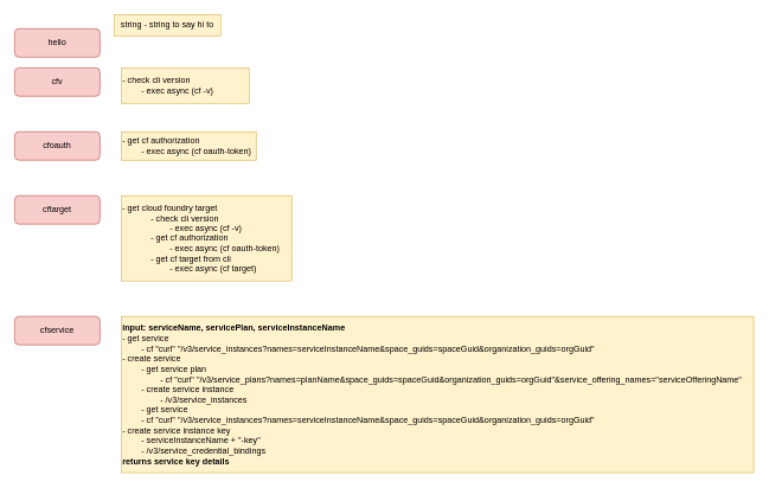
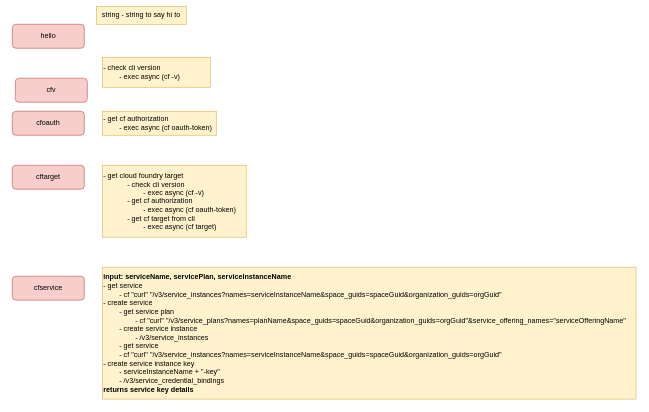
- <mxCell id="3" value="string - string to say hi to" style="text;html=1;align=center;verticalAlign=middle;whiteSpace=wrap;rounded=0;fillColor=#fff2cc;strokeColor=#d6b656;" vertex="1" parent="1"><mxGeometry x="160" y="20" width="150" height="30" as="geometry" /></mxCell>
+ <mxCell id="3" value="string - string to say hi to" style="text;html=1;align=center;verticalAlign=middle;whiteSpace=wrap;rounded=0;fillColor=#fff2cc;strokeColor=#d6b656;" vertex="1" parent="1"><mxGeometry x="160" y="10" width="150" height="30" as="geometry" /></mxCell>
- <mxCell id="7" value="cfv" style="rounded=1;whiteSpace=wrap;html=1;fillColor=#f8cecc;strokeColor=#b85450;" vertex="1" parent="1"><mxGeometry x="20" y="95" width="120" height="40" as="geometry" /></mxCell>
+ <mxCell id="7" value="cfv" style="rounded=1;whiteSpace=wrap;html=1;fillColor=#f8cecc;strokeColor=#b85450;" vertex="1" parent="1"><mxGeometry x="25" y="130" width="120" height="40" as="geometry" /></mxCell>
- <mxCell id="10" value="cfservice" style="rounded=1;whiteSpace=wrap;html=1;fillColor=#f8cecc;strokeColor=#b85450;" vertex="1" parent="1"><mxGeometry x="20" y="445" width="120" height="40" as="geometry" /></mxCell>
+ <mxCell id="10" value="cfservice" style="rounded=1;whiteSpace=wrap;html=1;fillColor=#f8cecc;strokeColor=#b85450;" vertex="1" parent="1"><mxGeometry x="20" y="460" width="120" height="40" as="geometry" /></mxCell>
